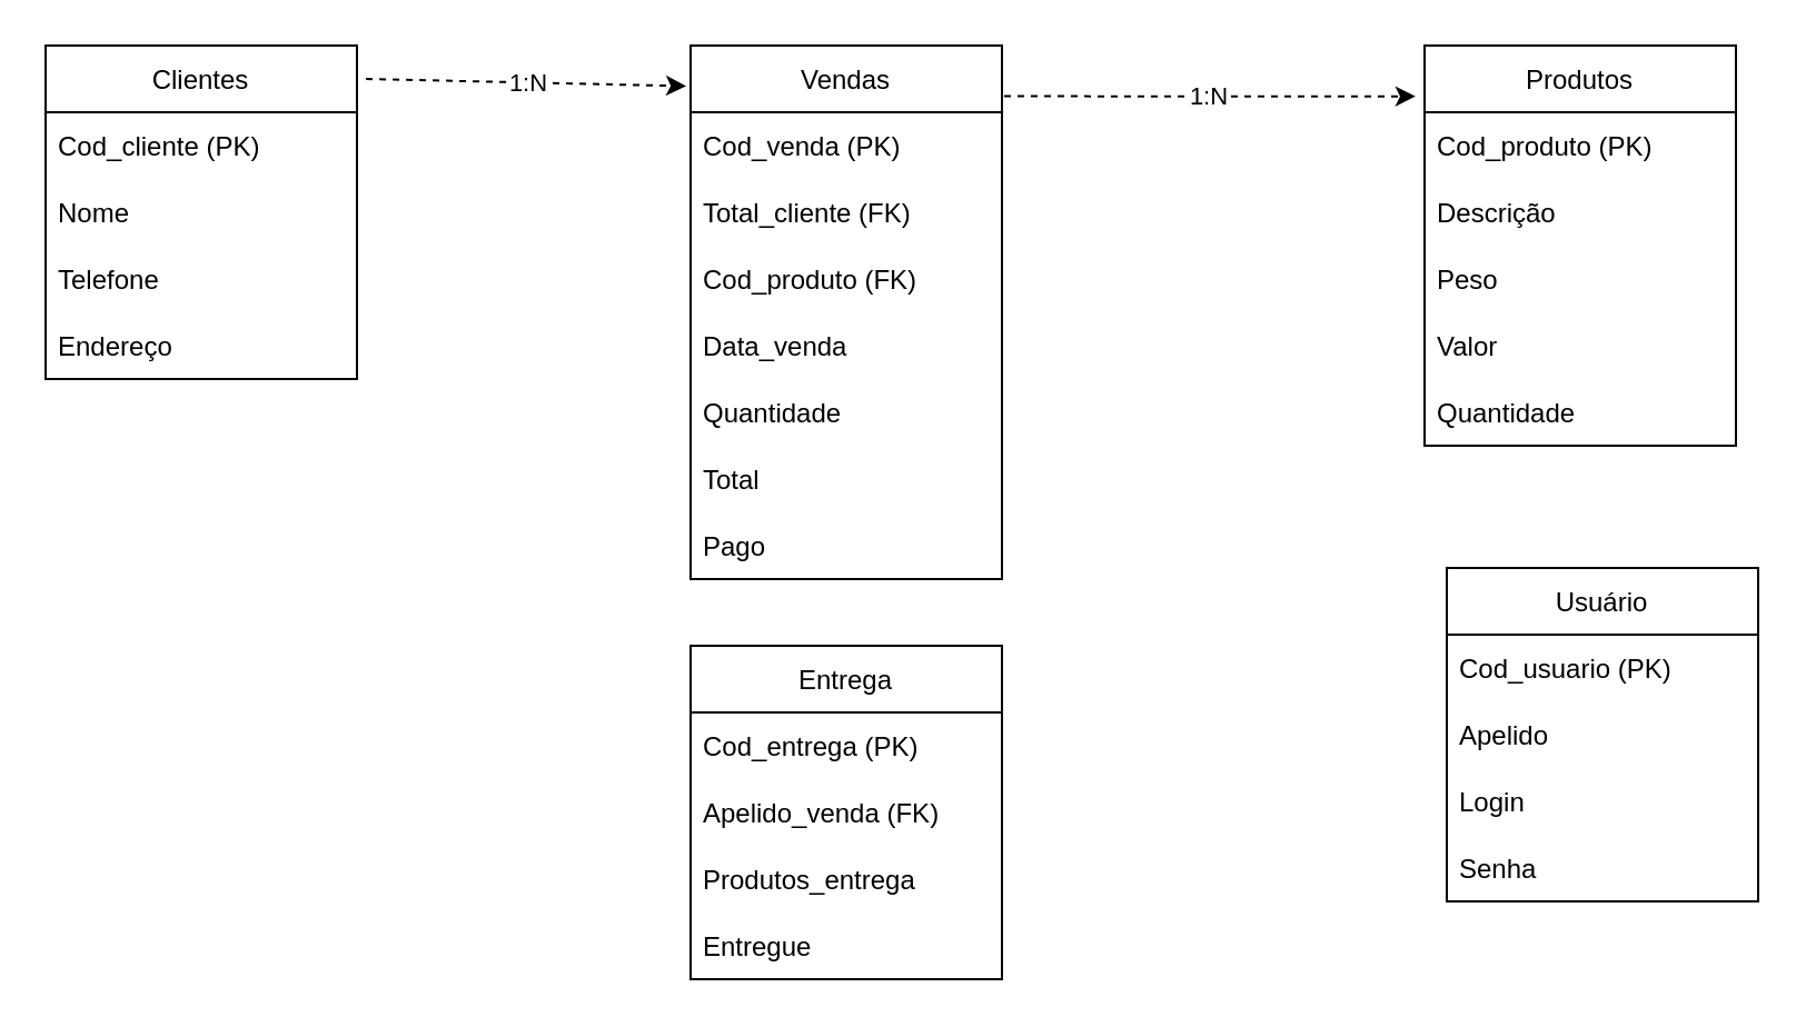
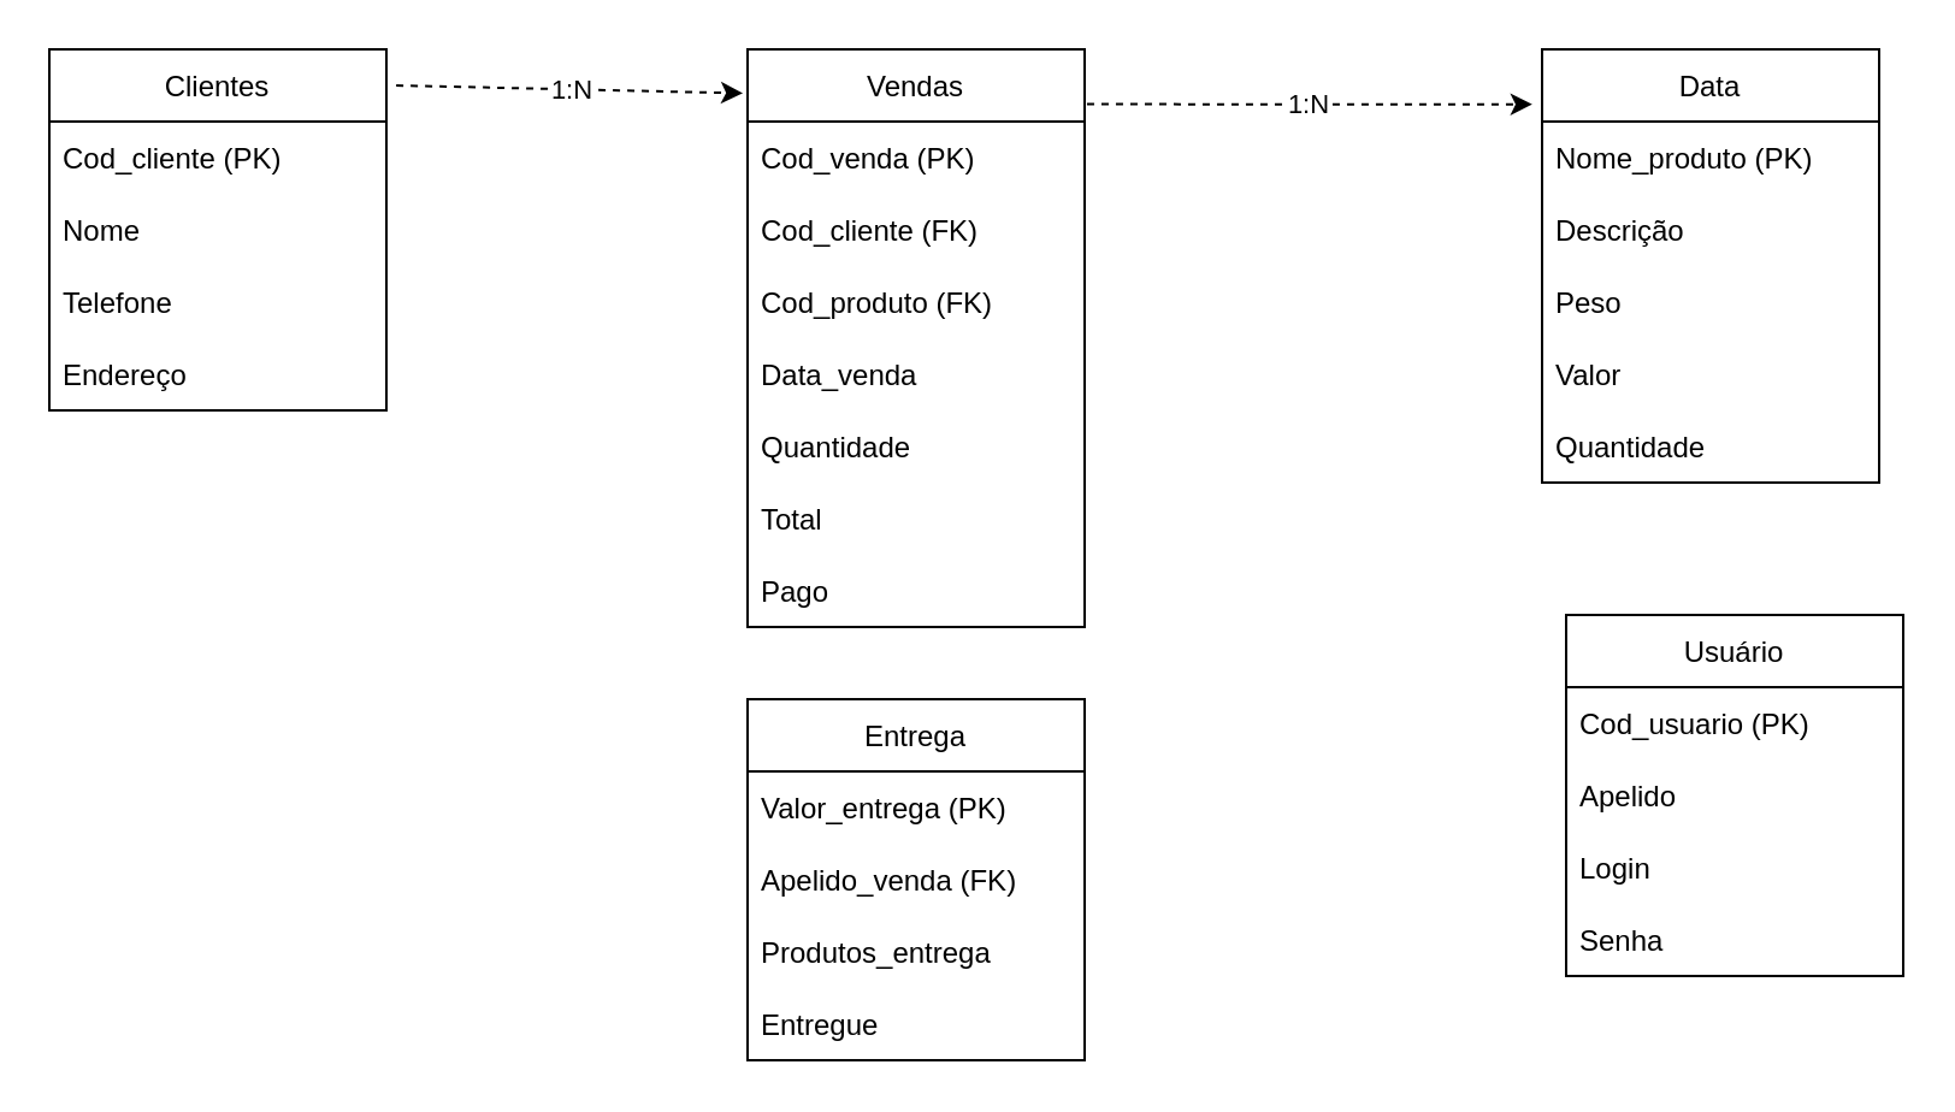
- <mxCell id="7" value="Produtos" style="swimlane;fontStyle=0;childLayout=stackLayout;horizontal=1;startSize=30;horizontalStack=0;resizeParent=1;resizeParentMax=0;resizeLast=0;collapsible=1;marginBottom=0;" parent="1" vertex="1"><mxGeometry x="640" y="20" width="140" height="180" as="geometry" /></mxCell>
+ <mxCell id="7" value="Data" style="swimlane;fontStyle=0;childLayout=stackLayout;horizontal=1;startSize=30;horizontalStack=0;resizeParent=1;resizeParentMax=0;resizeLast=0;collapsible=1;marginBottom=0;" parent="1" vertex="1"><mxGeometry x="640" y="20" width="140" height="180" as="geometry" /></mxCell>
- <mxCell id="8" value="Cod_produto (PK)" style="text;strokeColor=none;fillColor=none;align=left;verticalAlign=middle;spacingLeft=4;spacingRight=4;overflow=hidden;points=[[0,0.5],[1,0.5]];portConstraint=eastwest;rotatable=0;startSize=38;" parent="7" vertex="1"><mxGeometry y="30" width="140" height="30" as="geometry" /></mxCell>
+ <mxCell id="8" value="Nome_produto (PK)" style="text;strokeColor=none;fillColor=none;align=left;verticalAlign=middle;spacingLeft=4;spacingRight=4;overflow=hidden;points=[[0,0.5],[1,0.5]];portConstraint=eastwest;rotatable=0;startSize=38;" parent="7" vertex="1"><mxGeometry y="30" width="140" height="30" as="geometry" /></mxCell>
- <mxCell id="15" value="Total_cliente (FK)" style="text;strokeColor=none;fillColor=none;align=left;verticalAlign=middle;spacingLeft=4;spacingRight=4;overflow=hidden;points=[[0,0.5],[1,0.5]];portConstraint=eastwest;rotatable=0;startSize=38;" parent="13" vertex="1"><mxGeometry y="60" width="140" height="30" as="geometry" /></mxCell>
+ <mxCell id="15" value="Cod_cliente (FK)" style="text;strokeColor=none;fillColor=none;align=left;verticalAlign=middle;spacingLeft=4;spacingRight=4;overflow=hidden;points=[[0,0.5],[1,0.5]];portConstraint=eastwest;rotatable=0;startSize=38;" parent="13" vertex="1"><mxGeometry y="60" width="140" height="30" as="geometry" /></mxCell>
- <mxCell id="22" value="Cod_entrega (PK)" style="text;strokeColor=none;fillColor=none;align=left;verticalAlign=middle;spacingLeft=4;spacingRight=4;overflow=hidden;points=[[0,0.5],[1,0.5]];portConstraint=eastwest;rotatable=0;startSize=38;" parent="21" vertex="1"><mxGeometry y="30" width="140" height="30" as="geometry" /></mxCell>
+ <mxCell id="22" value="Valor_entrega (PK)" style="text;strokeColor=none;fillColor=none;align=left;verticalAlign=middle;spacingLeft=4;spacingRight=4;overflow=hidden;points=[[0,0.5],[1,0.5]];portConstraint=eastwest;rotatable=0;startSize=38;" parent="21" vertex="1"><mxGeometry y="30" width="140" height="30" as="geometry" /></mxCell>
